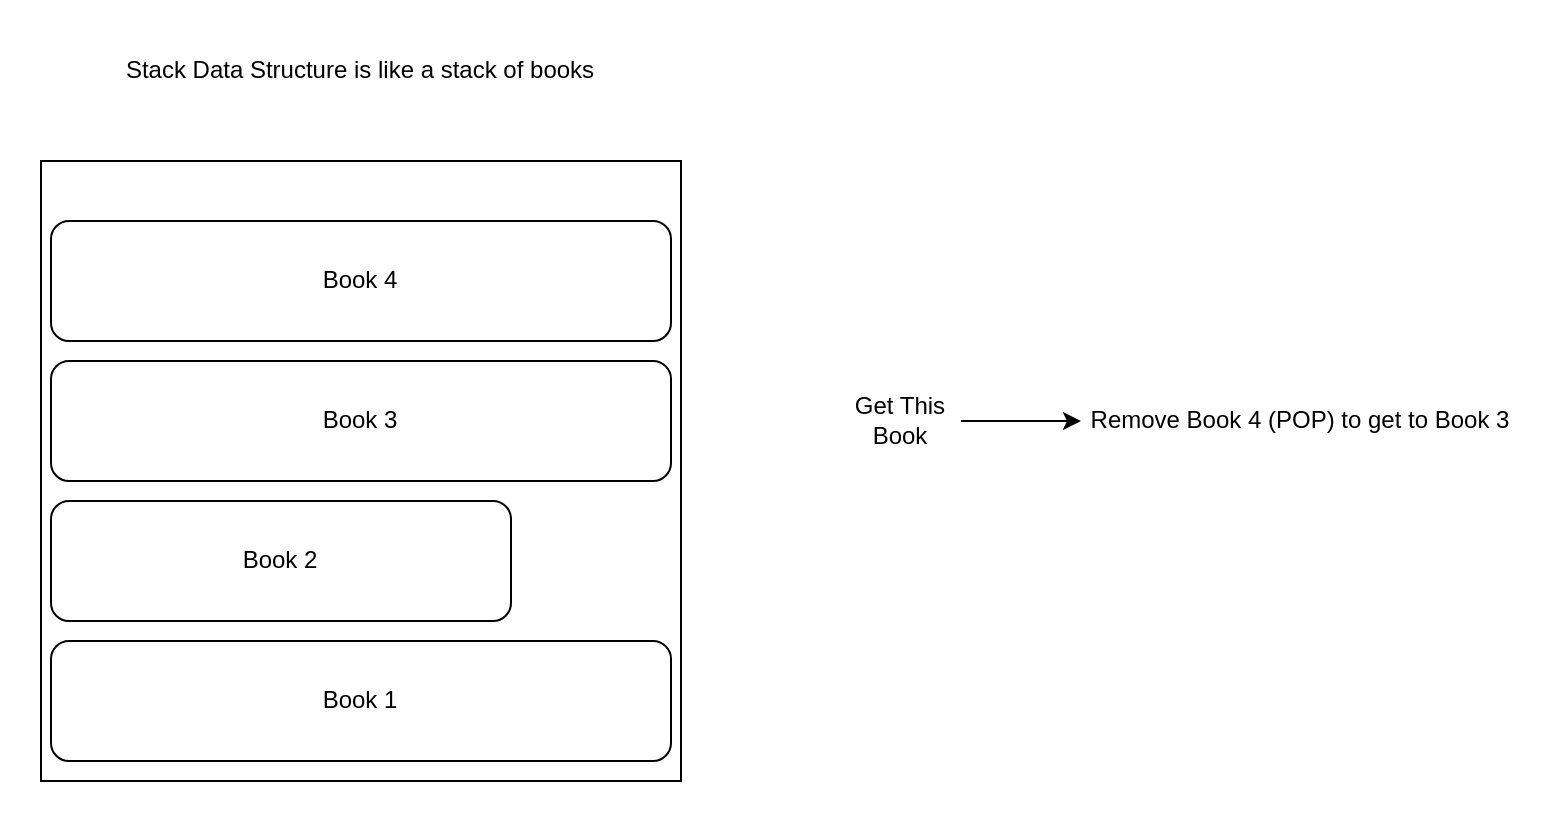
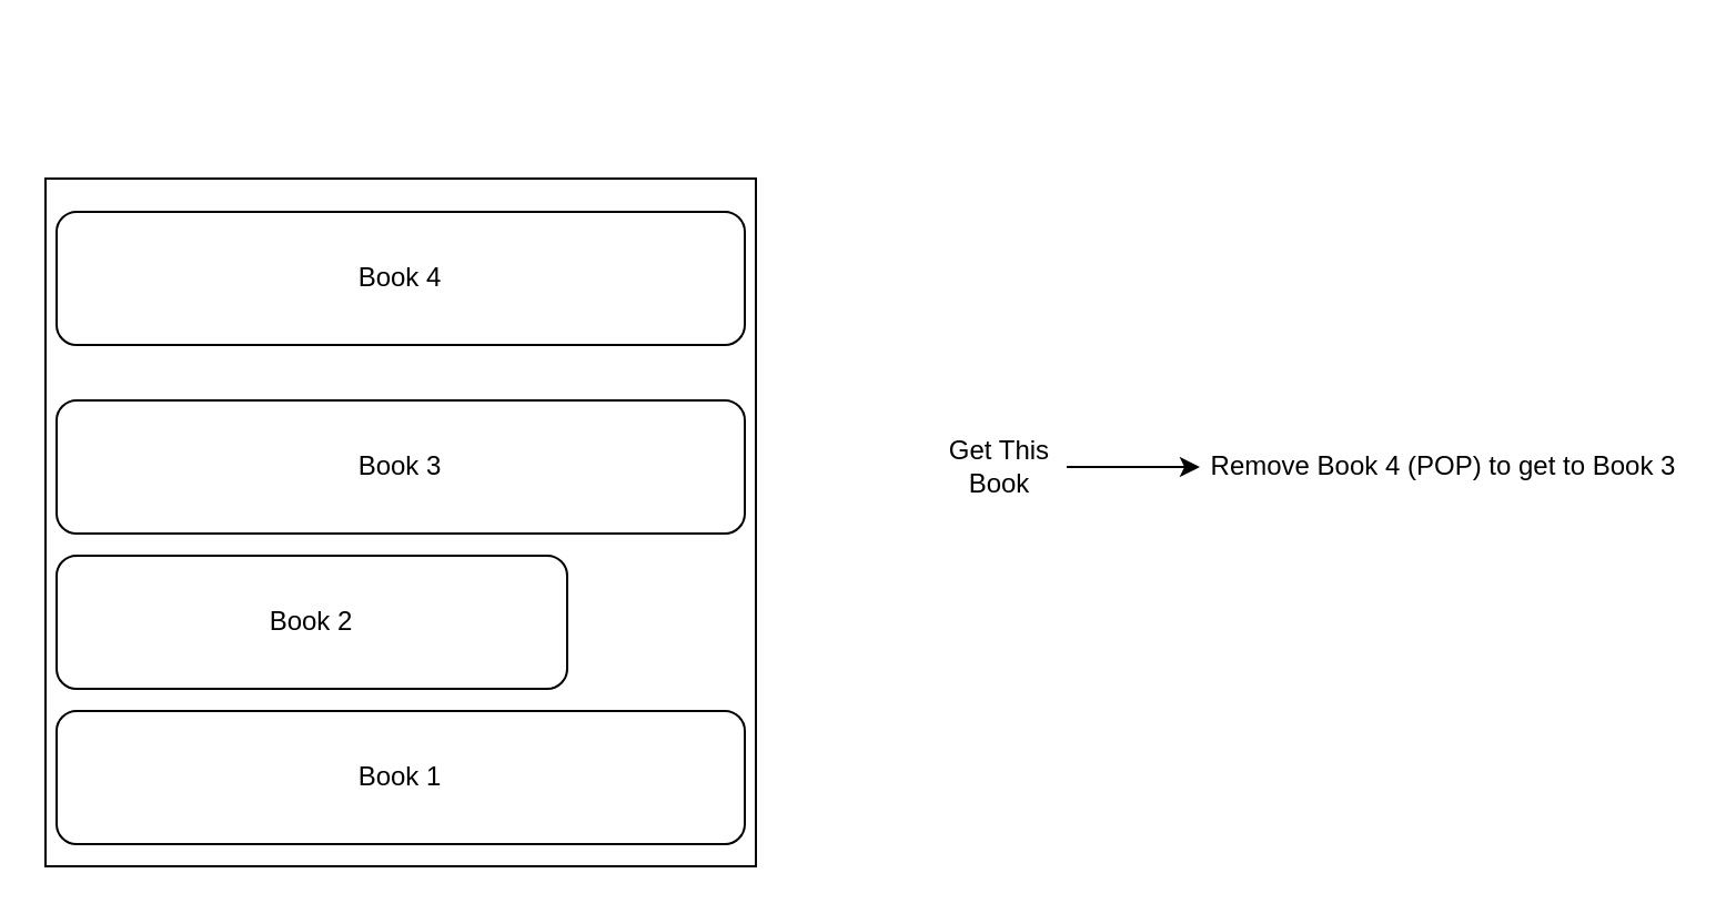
- <mxCell id="3" value="Stack Data Structure is like a stack of books" style="text;html=1;strokeColor=none;fillColor=none;align=center;verticalAlign=middle;whiteSpace=wrap;rounded=0;" parent="1" vertex="1"><mxGeometry x="20" y="20" width="320" height="30" as="geometry" /></mxCell>
- <mxCell id="7" value="Book 4" style="rounded=1;whiteSpace=wrap;html=1;" parent="1" vertex="1"><mxGeometry x="25" y="110" width="310" height="60" as="geometry" /></mxCell>
+ <mxCell id="7" value="Book 4" style="rounded=1;whiteSpace=wrap;html=1;" parent="1" vertex="1"><mxGeometry x="25" y="95" width="310" height="60" as="geometry" /></mxCell>
